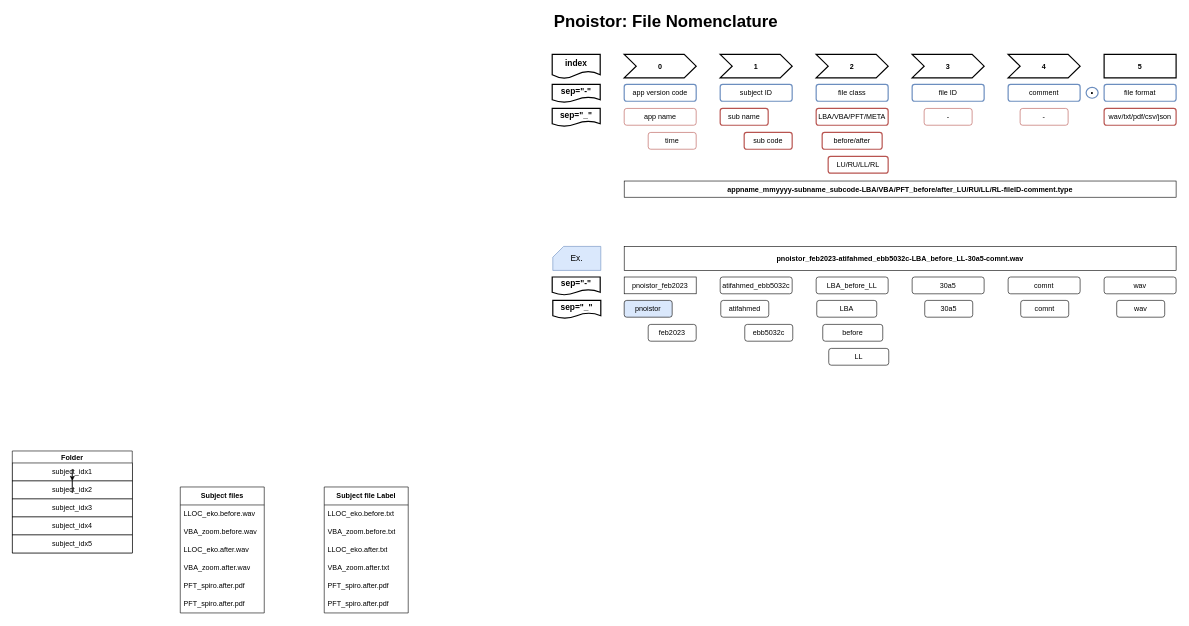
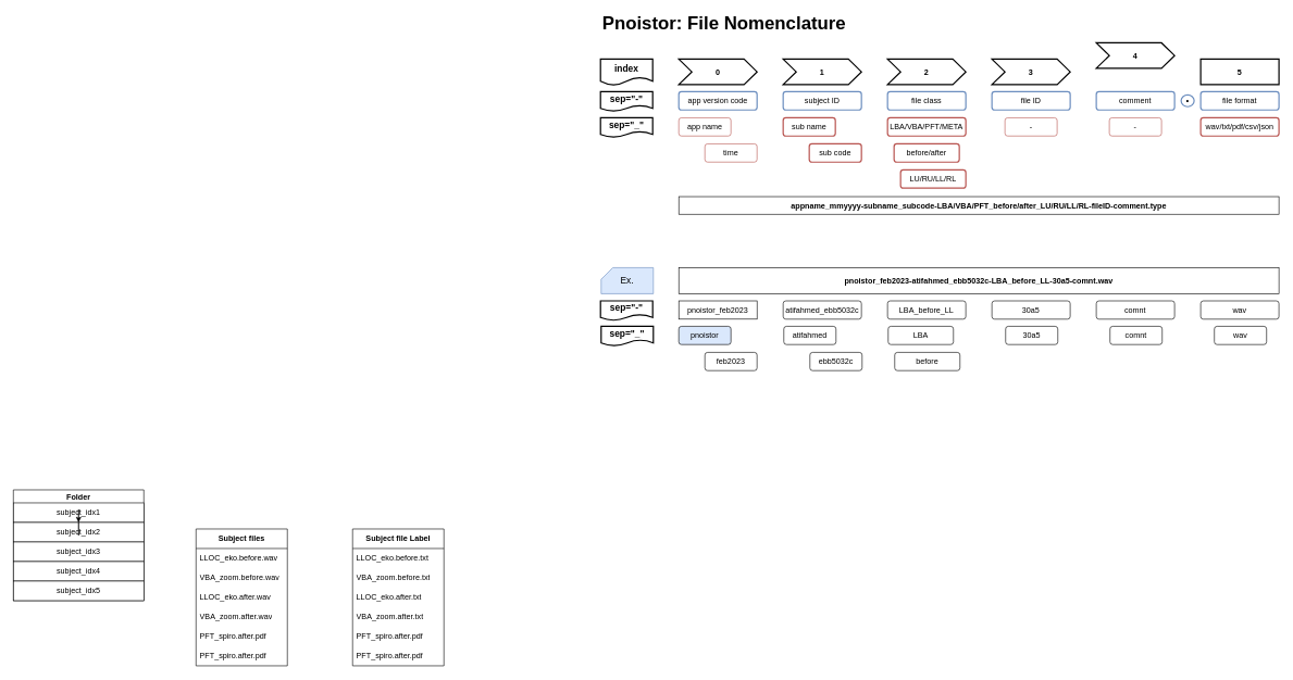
- <mxCell id="34" value="4" style="shape=step;perimeter=stepPerimeter;whiteSpace=wrap;html=1;fixedSize=1;fontStyle=1;strokeWidth=2;" vertex="1" parent="1"><mxGeometry x="1680" y="90" width="120" height="39" as="geometry" /></mxCell>
+ <mxCell id="34" value="4" style="shape=step;perimeter=stepPerimeter;whiteSpace=wrap;html=1;fixedSize=1;fontStyle=1;strokeWidth=2;" vertex="1" parent="1"><mxGeometry x="1680" y="65" width="120" height="39" as="geometry" /></mxCell>
- <mxCell id="42" value="app name" style="rounded=1;whiteSpace=wrap;html=1;fillColor=none;strokeColor=#b85450;strokeWidth=1;" vertex="1" parent="1"><mxGeometry x="1040" y="180" width="120" height="28" as="geometry" /></mxCell>
+ <mxCell id="42" value="app name" style="rounded=1;whiteSpace=wrap;html=1;fillColor=none;strokeColor=#b85450;strokeWidth=1;" vertex="1" parent="1"><mxGeometry x="1040" y="180" width="80" height="28" as="geometry" /></mxCell>
- <mxCell id="59" value="LL" style="rounded=1;whiteSpace=wrap;html=1;" vertex="1" parent="1"><mxGeometry x="1381" y="580" width="100" height="28" as="geometry" /></mxCell>
